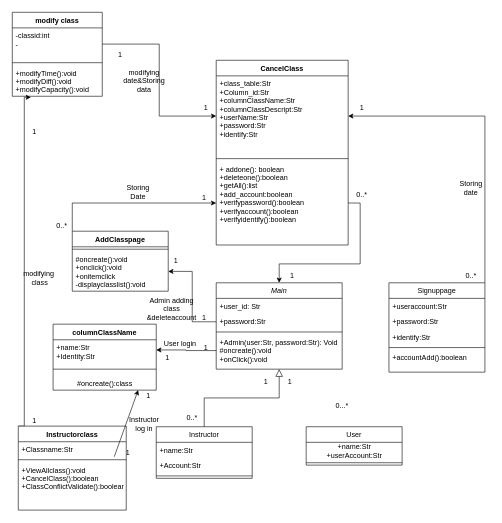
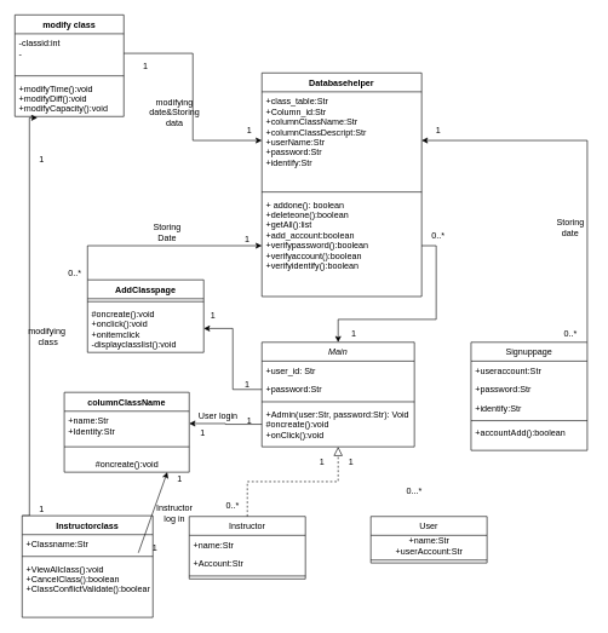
- <mxCell id="30" value="CancelClass" style="swimlane;fontStyle=1;align=center;verticalAlign=top;childLayout=stackLayout;horizontal=1;startSize=26;horizontalStack=0;resizeParent=1;resizeParentMax=0;resizeLast=0;collapsible=1;marginBottom=0;" vertex="1" parent="1"><mxGeometry x="360" y="100" width="220" height="308" as="geometry" /></mxCell>
+ <mxCell id="30" value="Databasehelper" style="swimlane;fontStyle=1;align=center;verticalAlign=top;childLayout=stackLayout;horizontal=1;startSize=26;horizontalStack=0;resizeParent=1;resizeParentMax=0;resizeLast=0;collapsible=1;marginBottom=0;" vertex="1" parent="1"><mxGeometry x="360" y="100" width="220" height="308" as="geometry" /></mxCell>
- <mxCell id="74" value="modifying date&amp;amp;Storing&lt;br&gt;data" style="text;html=1;strokeColor=none;fillColor=none;align=center;verticalAlign=middle;whiteSpace=wrap;rounded=0;" vertex="1" parent="1"><mxGeometry x="210" y="120" width="60" height="30" as="geometry" /></mxCell>
+ <mxCell id="74" value="modifying date&amp;amp;Storing&lt;br&gt;data" style="text;html=1;strokeColor=none;fillColor=none;align=center;verticalAlign=middle;whiteSpace=wrap;rounded=0;" vertex="1" parent="1"><mxGeometry x="210" y="140" width="60" height="30" as="geometry" /></mxCell>
- <mxCell id="53" value="Admin adding class &amp;amp;deleteaccount&lt;br&gt;" style="text;html=1;strokeColor=none;fillColor=none;align=center;verticalAlign=middle;whiteSpace=wrap;rounded=0;" vertex="1" parent="1"><mxGeometry x="256" y="500" width="60" height="30" as="geometry" /></mxCell>
- <mxCell id="29" value="#oncreate():class&lt;br&gt;" style="text;html=1;align=center;verticalAlign=middle;resizable=0;points=[];autosize=1;strokeColor=none;fillColor=none;" vertex="1" parent="26"><mxGeometry y="90" width="172" height="20" as="geometry" /></mxCell>
+ <mxCell id="29" value="#oncreate():void&lt;br&gt;" style="text;html=1;align=center;verticalAlign=middle;resizable=0;points=[];autosize=1;strokeColor=none;fillColor=none;" vertex="1" parent="26"><mxGeometry y="90" width="172" height="20" as="geometry" /></mxCell>
- <mxCell id="11" value="" style="endArrow=block;endSize=10;endFill=0;shadow=0;strokeWidth=1;rounded=0;edgeStyle=elbowEdgeStyle;elbow=vertical;" edge="1" parent="1" source="7" target="2"><mxGeometry width="160" relative="1" as="geometry"><mxPoint x="340" y="554" as="sourcePoint" /><mxPoint x="340" y="554" as="targetPoint" /></mxGeometry></mxCell>
+ <mxCell id="11" value="" style="endArrow=block;endSize=10;endFill=0;shadow=0;strokeWidth=1;rounded=0;edgeStyle=elbowEdgeStyle;elbow=vertical;dashed=1;" edge="1" parent="1" source="7" target="2"><mxGeometry width="160" relative="1" as="geometry"><mxPoint x="340" y="554" as="sourcePoint" /><mxPoint x="340" y="554" as="targetPoint" /></mxGeometry></mxCell>
